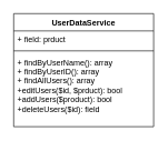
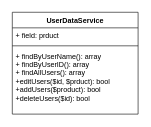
- <mxCell id="5" value="+ findByUserName(): array&#10;+ findByUserID(): array&#10;+ findAllUsers(): array&#10;+editUsers($id, $prduct): bool&#10;+addUsers($product): bool&#10;+deleteUsers($id): field" style="text;strokeColor=none;fillColor=none;align=left;verticalAlign=top;spacingLeft=4;spacingRight=4;overflow=hidden;rotatable=0;points=[[0,0.5],[1,0.5]];portConstraint=eastwest;" vertex="1" parent="2"><mxGeometry y="60" width="210" height="110" as="geometry" /></mxCell>
+ <mxCell id="5" value="+ findByUserName(): array&#10;+ findByUserID(): array&#10;+ findAllUsers(): array&#10;+editUsers($id, $prduct): bool&#10;+addUsers($product): bool&#10;+deleteUsers($id): bool" style="text;strokeColor=none;fillColor=none;align=left;verticalAlign=top;spacingLeft=4;spacingRight=4;overflow=hidden;rotatable=0;points=[[0,0.5],[1,0.5]];portConstraint=eastwest;" vertex="1" parent="2"><mxGeometry y="60" width="210" height="110" as="geometry" /></mxCell>
